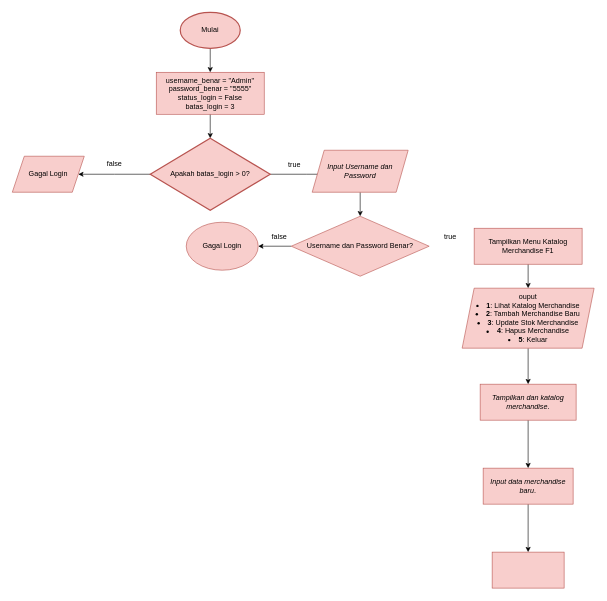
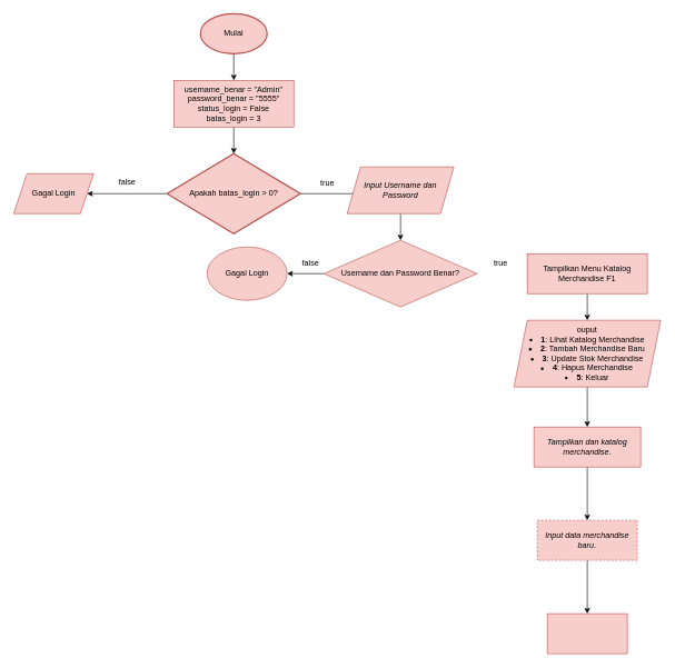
- <mxCell id="26" value="&lt;em&gt;Input data merchandise baru&lt;/em&gt;." style="whiteSpace=wrap;html=1;fillColor=#f8cecc;strokeColor=#b85450;rounded=0;" vertex="1" parent="1"><mxGeometry x="805" y="780" width="150" height="60" as="geometry" /></mxCell>
+ <mxCell id="26" value="&lt;em&gt;Input data merchandise baru&lt;/em&gt;." style="whiteSpace=wrap;html=1;fillColor=#f8cecc;strokeColor=#b85450;rounded=0;dashed=1;" vertex="1" parent="1"><mxGeometry x="805" y="780" width="150" height="60" as="geometry" /></mxCell>
